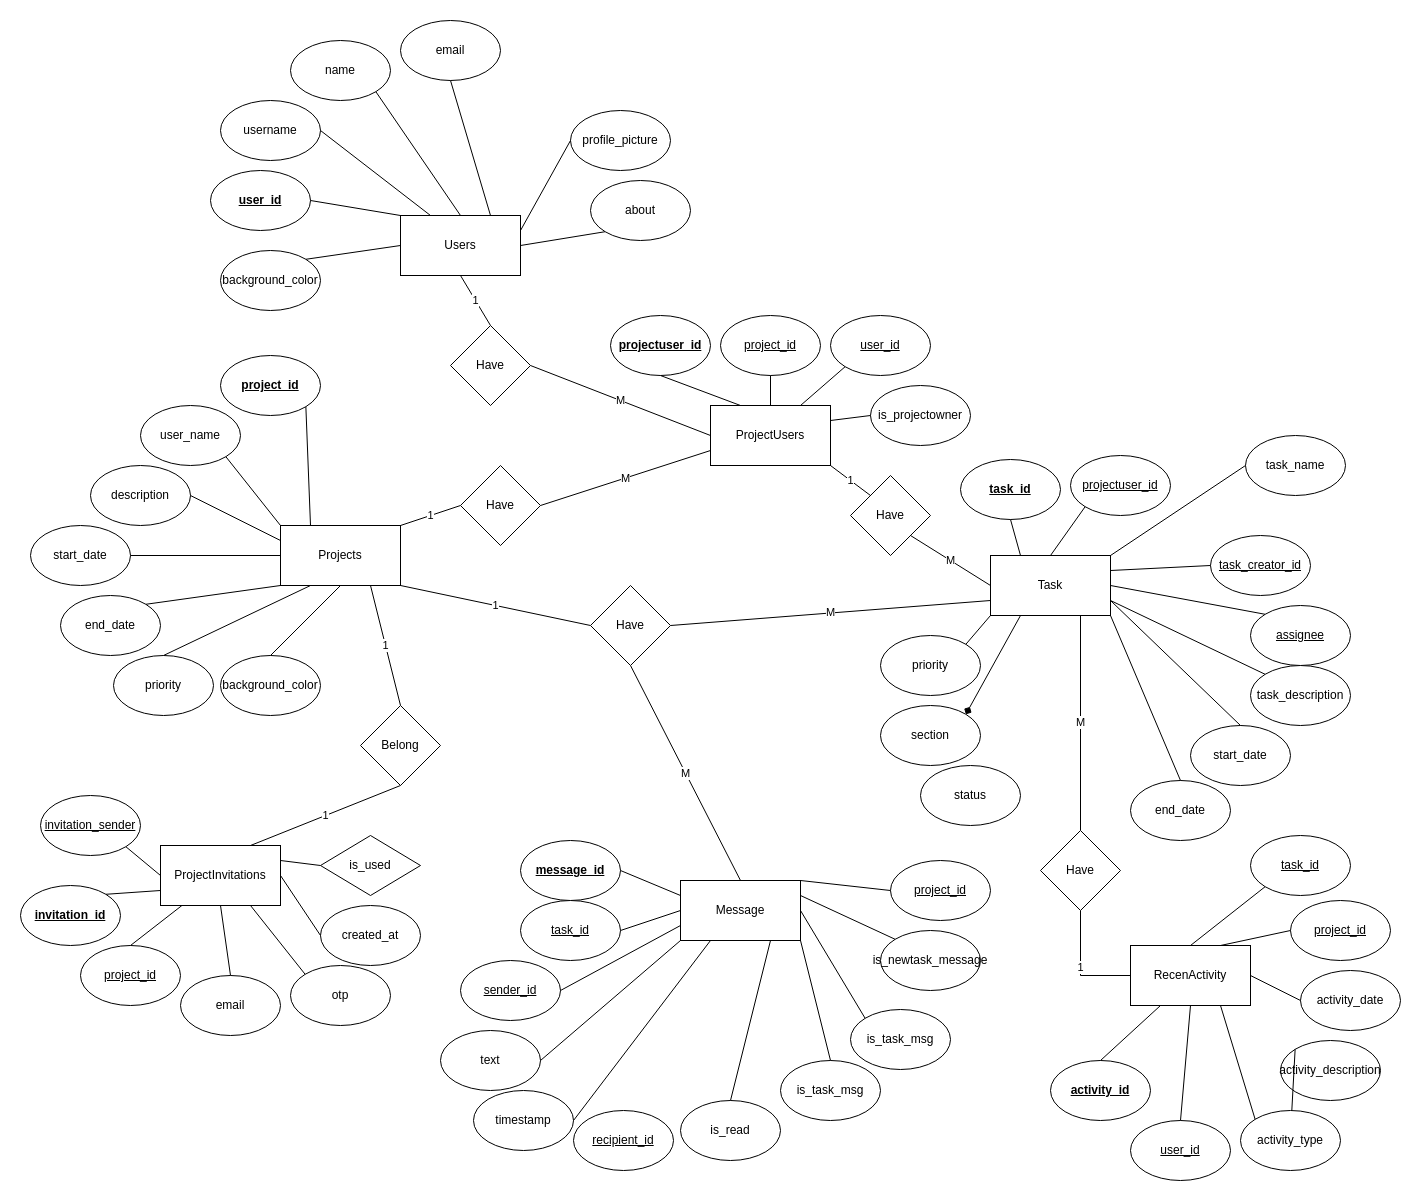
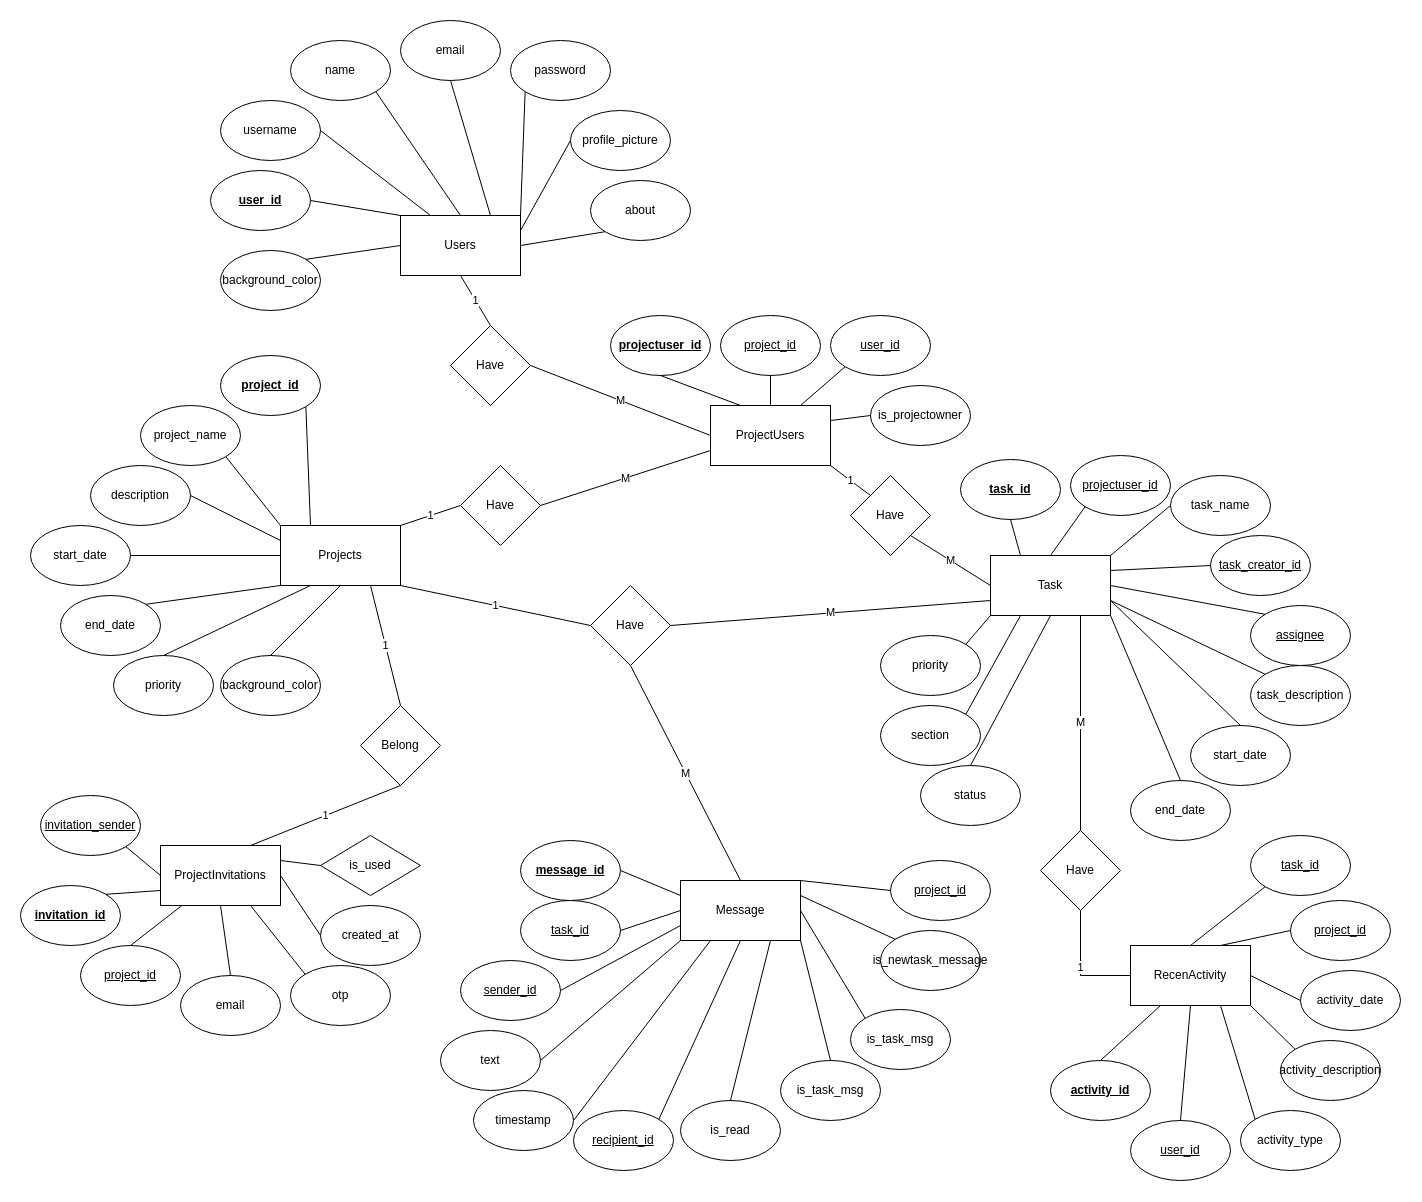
+ <mxCell id="53" value="password" style="ellipse;whiteSpace=wrap;html=1;" parent="1" vertex="1"><mxGeometry x="510" y="40" width="100" height="60" as="geometry" /></mxCell>
+ <mxCell id="92" value="" style="endArrow=none;html=1;rounded=0;exitX=1;exitY=0;exitDx=0;exitDy=0;entryX=0;entryY=1;entryDx=0;entryDy=0;" parent="1" source="2" target="53" edge="1"><mxGeometry width="50" height="50" relative="1" as="geometry"><mxPoint x="540" y="265" as="sourcePoint" /><mxPoint x="580" y="150" as="targetPoint" /></mxGeometry></mxCell>
- <mxCell id="25" value="user_name" style="ellipse;whiteSpace=wrap;html=1;" parent="1" vertex="1"><mxGeometry x="140" y="405" width="100" height="60" as="geometry" /></mxCell>
+ <mxCell id="25" value="project_name" style="ellipse;whiteSpace=wrap;html=1;" parent="1" vertex="1"><mxGeometry x="140" y="405" width="100" height="60" as="geometry" /></mxCell>
- <mxCell id="16" value="task_name" style="ellipse;whiteSpace=wrap;html=1;" parent="1" vertex="1"><mxGeometry x="1245" y="435" width="100" height="60" as="geometry" /></mxCell>
+ <mxCell id="16" value="task_name" style="ellipse;whiteSpace=wrap;html=1;" parent="1" vertex="1"><mxGeometry x="1170" y="475" width="100" height="60" as="geometry" /></mxCell>
+ <mxCell id="85" value="" style="endArrow=none;html=1;rounded=0;exitX=0.5;exitY=1;exitDx=0;exitDy=0;entryX=0.5;entryY=0;entryDx=0;entryDy=0;" parent="1" source="4" target="21" edge="1"><mxGeometry width="50" height="50" relative="1" as="geometry"><mxPoint x="1170" y="640" as="sourcePoint" /><mxPoint y="795" as="targetPoint" x="1160" /></mxGeometry></mxCell>
- <mxCell id="86" value="" style="endArrow=diamond;html=1;rounded=0;exitX=0.25;exitY=1;exitDx=0;exitDy=0;entryX=1;entryY=0;entryDx=0;entryDy=0;" parent="1" source="4" target="22" edge="1"><mxGeometry width="50" height="50" relative="1" as="geometry"><mxPoint x="1180" y="650" as="sourcePoint" /><mxPoint x="1085" y="804" as="targetPoint" /></mxGeometry></mxCell>
+ <mxCell id="86" value="" style="endArrow=none;html=1;rounded=0;exitX=0.25;exitY=1;exitDx=0;exitDy=0;entryX=1;entryY=0;entryDx=0;entryDy=0;" parent="1" source="4" target="22" edge="1"><mxGeometry width="50" height="50" relative="1" as="geometry"><mxPoint x="1180" y="650" as="sourcePoint" /><mxPoint x="1085" y="804" as="targetPoint" /></mxGeometry></mxCell>
+ <mxCell id="110" value="" style="endArrow=none;html=1;rounded=0;exitX=0.5;exitY=1;exitDx=0;exitDy=0;entryX=1;entryY=0;entryDx=0;entryDy=0;" parent="1" source="6" target="36" edge="1"><mxGeometry width="50" height="50" relative="1" as="geometry"><mxPoint x="860" y="930" as="sourcePoint" /><mxPoint x="550" y="1100" as="targetPoint" /></mxGeometry></mxCell>
- <mxCell id="81" value="" style="endArrow=none;html=1;rounded=0;exitX=0;exitY=0;exitDx=0;exitDy=0;" edge="1" parent="1" source="43" target="42"><mxGeometry width="50" height="50" relative="1" as="geometry"><mxPoint x="1310" y="1010" as="sourcePoint" /><mxPoint x="1260" y="985" as="targetPoint" /></mxGeometry></mxCell>
+ <mxCell id="81" value="" style="endArrow=none;html=1;rounded=0;exitX=0;exitY=0;exitDx=0;exitDy=0;entryX=1;entryY=1;entryDx=0;entryDy=0;" edge="1" parent="1" source="43" target="8"><mxGeometry width="50" height="50" relative="1" as="geometry"><mxPoint x="1310" y="1010" as="sourcePoint" /><mxPoint x="1260" y="985" as="targetPoint" /></mxGeometry></mxCell>
